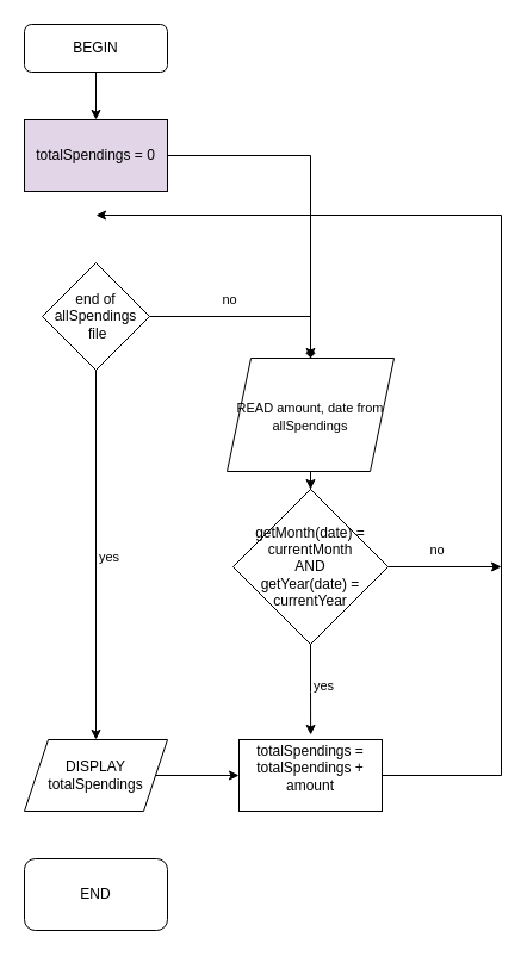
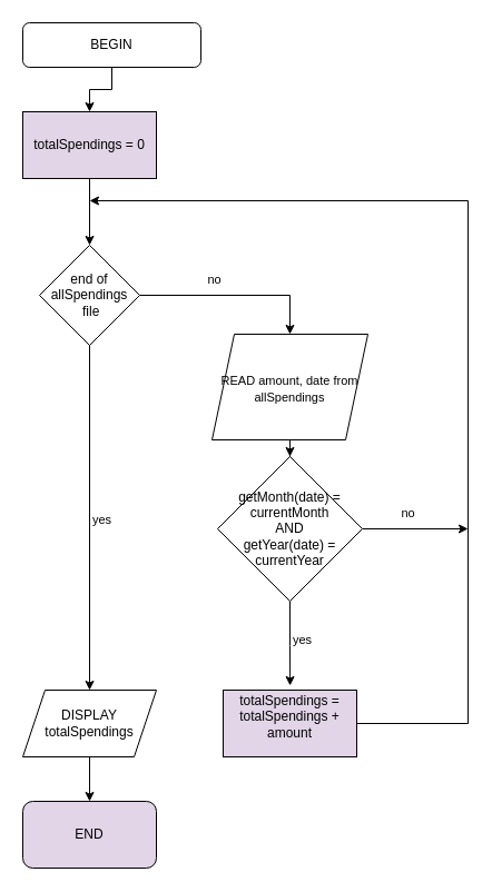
- <mxCell id="3" value="BEGIN&lt;span id=&quot;docs-internal-guid-55367588-7fff-ca0d-b6b9-5bfb5f76af31&quot;&gt;&lt;/span&gt;" style="rounded=1;whiteSpace=wrap;html=1;fontSize=12;glass=0;strokeWidth=1;shadow=0;" parent="1" vertex="1"><mxGeometry x="20" y="20" width="120" height="40" as="geometry" /></mxCell>
+ <mxCell id="3" value="BEGIN&lt;span id=&quot;docs-internal-guid-55367588-7fff-ca0d-b6b9-5bfb5f76af31&quot;&gt;&lt;/span&gt;" style="rounded=1;whiteSpace=wrap;html=1;fontSize=12;glass=0;strokeWidth=1;shadow=0;" parent="1" vertex="1"><mxGeometry x="20" y="20" width="160" height="40" as="geometry" /></mxCell>
- <mxCell id="4" value="" style="edgeStyle=orthogonalEdgeStyle;rounded=0;orthogonalLoop=1;jettySize=auto;html=1;" edge="1" parent="1" source="5" target="10"><mxGeometry relative="1" as="geometry" /></mxCell>
+ <mxCell id="4" value="" style="edgeStyle=orthogonalEdgeStyle;rounded=0;orthogonalLoop=1;jettySize=auto;html=1;" edge="1" parent="1" source="5" target="8"><mxGeometry relative="1" as="geometry" /></mxCell>
- <mxCell id="6" value="" style="edgeStyle=orthogonalEdgeStyle;rounded=0;orthogonalLoop=1;jettySize=auto;html=1;endArrow=diamond;" edge="1" parent="1" source="8" target="10"><mxGeometry relative="1" as="geometry"><Array as="points"><mxPoint x="260" y="265" /></Array></mxGeometry></mxCell>
+ <mxCell id="6" value="" style="edgeStyle=orthogonalEdgeStyle;rounded=0;orthogonalLoop=1;jettySize=auto;html=1;" edge="1" parent="1" source="8" target="10"><mxGeometry relative="1" as="geometry"><Array as="points"><mxPoint x="260" y="265" /></Array></mxGeometry></mxCell>
- <mxCell id="18" value="" style="edgeStyle=orthogonalEdgeStyle;rounded=0;orthogonalLoop=1;jettySize=auto;html=1;" edge="1" parent="1" source="19" target="20"><mxGeometry relative="1" as="geometry" /></mxCell>
+ <mxCell id="18" value="" style="edgeStyle=orthogonalEdgeStyle;rounded=0;orthogonalLoop=1;jettySize=auto;html=1;" edge="1" parent="1" source="19" target="17"><mxGeometry relative="1" as="geometry" /></mxCell>
- <mxCell id="20" value="&lt;span style=&quot;border-color: var(--border-color); color: rgb(0, 0, 0); font-size: 12px; font-style: normal; font-variant: normal; font-weight: 400; letter-spacing: normal; orphans: 2; text-align: center; text-indent: 0px; text-transform: none; widows: 2; word-spacing: 0px; -webkit-text-stroke-width: 0px; background-color: transparent; text-decoration-thickness: initial; text-decoration-style: initial; text-decoration-color: initial; font-family: Consolas, sans-serif; vertical-align: baseline;&quot;&gt;&lt;font style=&quot;border-color: var(--border-color); font-size: 12px;&quot;&gt;&lt;br&gt;totalSpendings = totalSpendings + amount&lt;/font&gt;&lt;/span&gt;&lt;p style=&quot;border-color: var(--border-color); color: rgb(0, 0, 0); font-family: Helvetica; font-size: 12px; font-style: normal; font-variant-ligatures: normal; font-variant-caps: normal; font-weight: 400; letter-spacing: normal; orphans: 2; text-align: center; text-indent: 0px; text-transform: none; widows: 2; word-spacing: 0px; -webkit-text-stroke-width: 0px; background-color: rgb(251, 251, 251); text-decoration-thickness: initial; text-decoration-style: initial; text-decoration-color: initial;&quot;&gt;&lt;/p&gt;&lt;font style=&quot;border-color: var(--border-color); color: rgb(0, 0, 0); font-family: Helvetica; font-size: 12px; font-style: normal; font-variant-ligatures: normal; font-variant-caps: normal; font-weight: 400; letter-spacing: normal; orphans: 2; text-align: center; text-indent: 0px; text-transform: none; widows: 2; word-spacing: 0px; -webkit-text-stroke-width: 0px; background-color: rgb(251, 251, 251); text-decoration-thickness: initial; text-decoration-style: initial; text-decoration-color: initial;&quot;&gt;&lt;br class=&quot;Apple-interchange-newline&quot;&gt;&lt;/font&gt;" style="rounded=0;whiteSpace=wrap;html=1;" vertex="1" parent="1"><mxGeometry x="200" y="620" width="120" height="60" as="geometry" /></mxCell>
+ <mxCell id="20" value="&lt;span style=&quot;border-color: var(--border-color); color: rgb(0, 0, 0); font-size: 12px; font-style: normal; font-variant: normal; font-weight: 400; letter-spacing: normal; orphans: 2; text-align: center; text-indent: 0px; text-transform: none; widows: 2; word-spacing: 0px; -webkit-text-stroke-width: 0px; background-color: transparent; text-decoration-thickness: initial; text-decoration-style: initial; text-decoration-color: initial; font-family: Consolas, sans-serif; vertical-align: baseline;&quot;&gt;&lt;font style=&quot;border-color: var(--border-color); font-size: 12px;&quot;&gt;&lt;br&gt;totalSpendings = totalSpendings + amount&lt;/font&gt;&lt;/span&gt;&lt;p style=&quot;border-color: var(--border-color); color: rgb(0, 0, 0); font-family: Helvetica; font-size: 12px; font-style: normal; font-variant-ligatures: normal; font-variant-caps: normal; font-weight: 400; letter-spacing: normal; orphans: 2; text-align: center; text-indent: 0px; text-transform: none; widows: 2; word-spacing: 0px; -webkit-text-stroke-width: 0px; background-color: rgb(251, 251, 251); text-decoration-thickness: initial; text-decoration-style: initial; text-decoration-color: initial;&quot;&gt;&lt;/p&gt;&lt;font style=&quot;border-color: var(--border-color); color: rgb(0, 0, 0); font-family: Helvetica; font-size: 12px; font-style: normal; font-variant-ligatures: normal; font-variant-caps: normal; font-weight: 400; letter-spacing: normal; orphans: 2; text-align: center; text-indent: 0px; text-transform: none; widows: 2; word-spacing: 0px; -webkit-text-stroke-width: 0px; background-color: rgb(251, 251, 251); text-decoration-thickness: initial; text-decoration-style: initial; text-decoration-color: initial;&quot;&gt;&lt;br class=&quot;Apple-interchange-newline&quot;&gt;&lt;/font&gt;" style="rounded=0;whiteSpace=wrap;html=1;fillColor=#e1d5e7;" vertex="1" parent="1"><mxGeometry x="200" y="620" width="120" height="60" as="geometry" /></mxCell>
- <mxCell id="17" value="END" style="rounded=1;whiteSpace=wrap;html=1;" vertex="1" parent="1"><mxGeometry x="20" y="720" width="120" height="60" as="geometry" /></mxCell>
+ <mxCell id="17" value="END" style="rounded=1;whiteSpace=wrap;html=1;fillColor=#e1d5e7;" vertex="1" parent="1"><mxGeometry x="20" y="720" width="120" height="60" as="geometry" /></mxCell>
